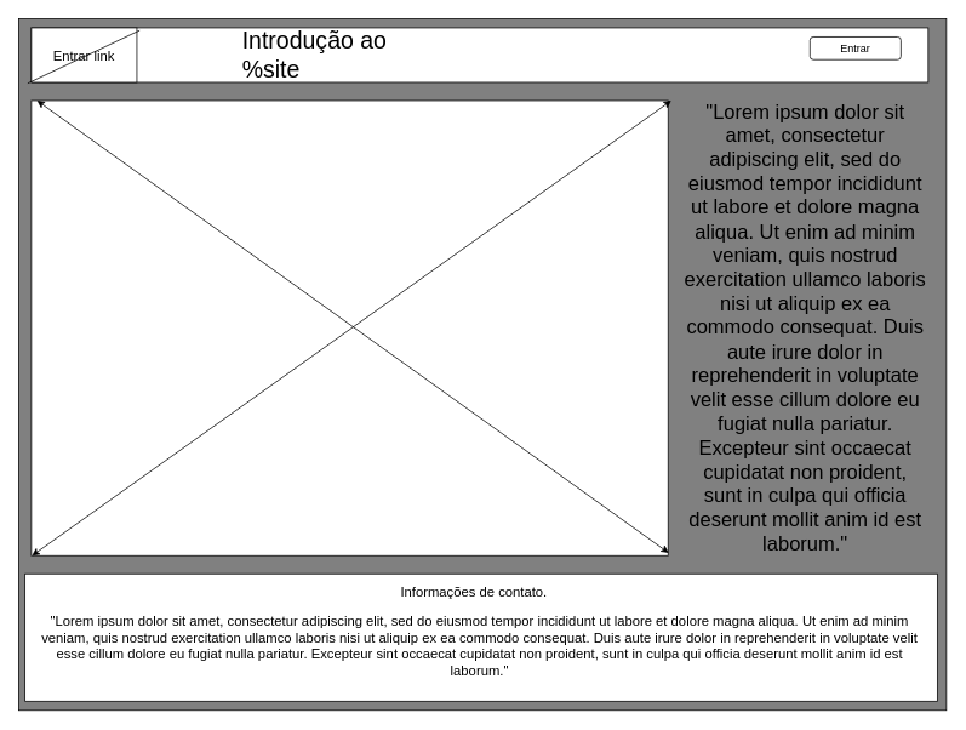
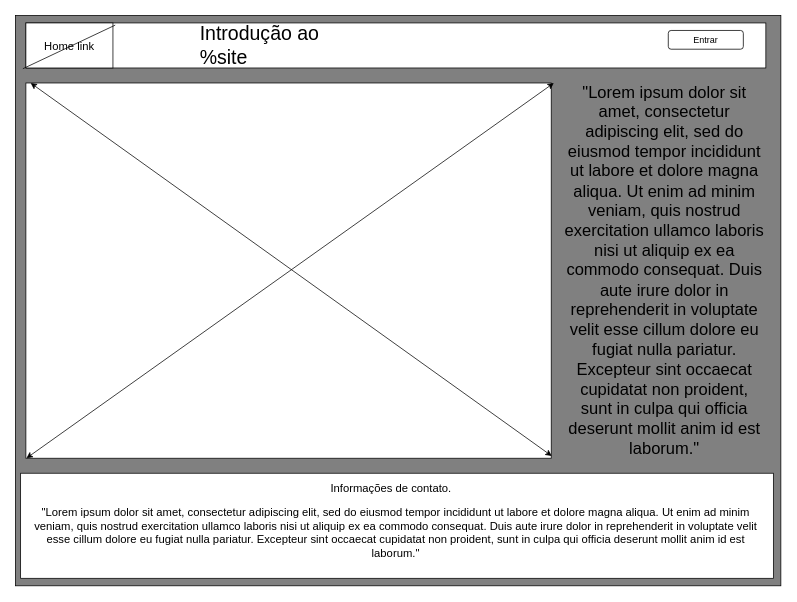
- <mxCell id="12" value="Entrar link" style="rounded=0;whiteSpace=wrap;html=1;fontSize=15;" vertex="1" parent="1"><mxGeometry x="34" y="30" width="116" height="60" as="geometry" /></mxCell>
+ <mxCell id="12" value="Home link" style="rounded=0;whiteSpace=wrap;html=1;fontSize=15;" vertex="1" parent="1"><mxGeometry x="34" y="30" width="116" height="60" as="geometry" /></mxCell>
